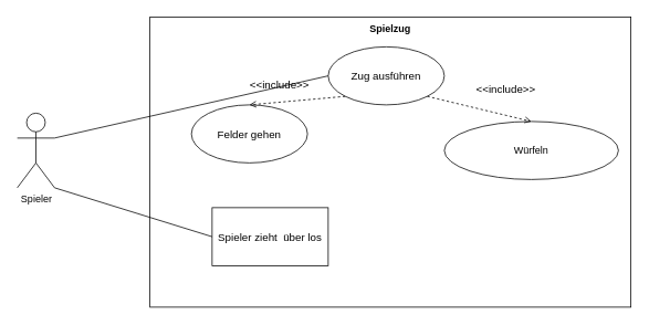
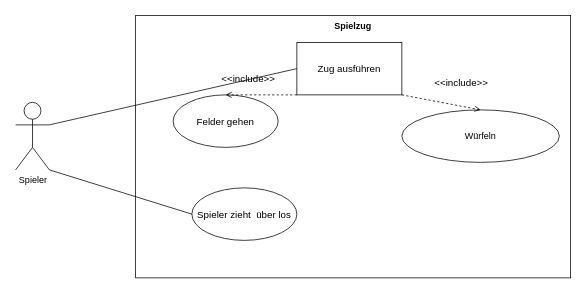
- <mxCell id="4" value="Zug ausführen" style="ellipse;whiteSpace=wrap;html=1;fontSize=13;" parent="1" vertex="1"><mxGeometry x="395" y="56" width="140" height="70" as="geometry" /></mxCell>
+ <mxCell id="4" value="Zug ausführen" style="whiteSpace=wrap;html=1;fontSize=13;rounded=0;" parent="1" vertex="1"><mxGeometry x="395" y="56" width="140" height="70" as="geometry" /></mxCell>
- <mxCell id="10" value="Spieler zieht &amp;nbsp;über los" style="whiteSpace=wrap;html=1;fontSize=13;rounded=0;" vertex="1" parent="1"><mxGeometry x="255" y="250" width="140" height="70" as="geometry" /></mxCell>
+ <mxCell id="10" value="Spieler zieht &amp;nbsp;über los" style="ellipse;whiteSpace=wrap;html=1;fontSize=13;" vertex="1" parent="1"><mxGeometry x="255" y="250" width="140" height="70" as="geometry" /></mxCell>
